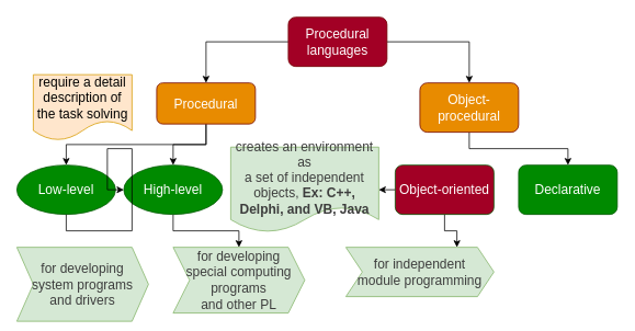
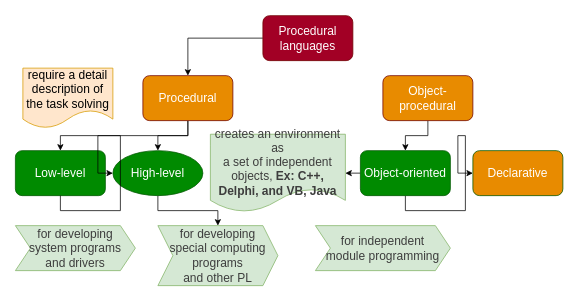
- <mxCell id="3" style="edgeStyle=orthogonalEdgeStyle;rounded=0;orthogonalLoop=1;jettySize=auto;html=1;exitX=1;exitY=0.5;exitDx=0;exitDy=0;entryX=0.5;entryY=0;entryDx=0;entryDy=0;fontFamily=Helvetica;fontSize=16;" edge="1" parent="1" source="4" target="10"><mxGeometry relative="1" as="geometry" /></mxCell>
- <mxCell id="7" value="Procedural" style="rounded=1;whiteSpace=wrap;html=1;fontSize=16;strokeColor=#6F0000;fontColor=#ffffff;fillColor=#E88B00;" vertex="1" parent="1"><mxGeometry x="190" y="100" width="120" height="50" as="geometry" /></mxCell>
+ <mxCell id="7" value="Procedural" style="rounded=1;whiteSpace=wrap;html=1;fontSize=16;strokeColor=#6F0000;fontColor=#ffffff;fillColor=#E88B00;" vertex="1" parent="1"><mxGeometry x="190" y="100" width="120" height="60" as="geometry" /></mxCell>
- <mxCell id="11" value="require a detail description of the task solving" style="shape=document;whiteSpace=wrap;html=1;boundedLbl=1;fontFamily=Helvetica;fontSize=16;strokeColor=#d79b00;fillColor=#ffe6cc;" vertex="1" parent="1"><mxGeometry x="40" y="90" width="120" height="80" as="geometry" /></mxCell>
+ <mxCell id="11" value="require a detail description of the task solving" style="shape=document;whiteSpace=wrap;html=1;boundedLbl=1;fontFamily=Helvetica;fontSize=16;strokeColor=#d79b00;fillColor=#ffe6cc;" vertex="1" parent="1"><mxGeometry x="30" y="90" width="120" height="80" as="geometry" /></mxCell>
+ <mxCell id="8" style="edgeStyle=orthogonalEdgeStyle;rounded=0;orthogonalLoop=1;jettySize=auto;html=1;exitX=0.5;exitY=1;exitDx=0;exitDy=0;entryX=0.5;entryY=0;entryDx=0;entryDy=0;fontFamily=Helvetica;fontSize=16;" edge="1" parent="1" source="10" target="20"><mxGeometry relative="1" as="geometry" /></mxCell>
- <mxCell id="9" style="edgeStyle=orthogonalEdgeStyle;rounded=0;orthogonalLoop=1;jettySize=auto;html=1;exitX=0.5;exitY=1;exitDx=0;exitDy=0;entryX=0.5;entryY=0;entryDx=0;entryDy=0;fontFamily=Helvetica;fontSize=16;" edge="1" parent="1" source="10" target="21"><mxGeometry relative="1" as="geometry" /></mxCell>
- <mxCell id="12" value="Low-level" style="ellipse;whiteSpace=wrap;html=1;fontSize=16;strokeColor=#005700;fontColor=#ffffff;fillColor=#008a00;" vertex="1" parent="1"><mxGeometry x="20" y="200" width="120" height="60" as="geometry" /></mxCell>
+ <mxCell id="12" value="Low-level" style="rounded=1;whiteSpace=wrap;html=1;fontSize=16;strokeColor=#005700;fontColor=#ffffff;fillColor=#008a00;" vertex="1" parent="1"><mxGeometry x="20" y="200" width="120" height="60" as="geometry" /></mxCell>
- <mxCell id="20" value="Object-oriented" style="rounded=1;whiteSpace=wrap;html=1;fontSize=16;strokeColor=#005700;fontColor=#ffffff;fillColor=#a20025;" vertex="1" parent="1"><mxGeometry x="480" y="200" width="120" height="60" as="geometry" /></mxCell>
+ <mxCell id="20" value="Object-oriented" style="rounded=1;whiteSpace=wrap;html=1;fontSize=16;strokeColor=#005700;fontColor=#ffffff;fillColor=#008a00;" vertex="1" parent="1"><mxGeometry x="480" y="200" width="120" height="60" as="geometry" /></mxCell>
- <mxCell id="21" value="Declarative" style="rounded=1;whiteSpace=wrap;html=1;fontSize=16;strokeColor=#005700;fontColor=#ffffff;fillColor=#008a00;" vertex="1" parent="1"><mxGeometry x="630" y="200" width="120" height="60" as="geometry" /></mxCell>
+ <mxCell id="21" value="Declarative" style="rounded=1;whiteSpace=wrap;html=1;fontSize=16;strokeColor=#005700;fontColor=#ffffff;fillColor=#e88b00;" vertex="1" parent="1"><mxGeometry x="630" y="200" width="120" height="60" as="geometry" /></mxCell>
- <mxCell id="19" style="edgeStyle=orthogonalEdgeStyle;rounded=0;orthogonalLoop=1;jettySize=auto;html=1;exitX=0.5;exitY=1;exitDx=0;exitDy=0;entryX=0.75;entryY=0;entryDx=0;entryDy=0;fontFamily=Helvetica;fontSize=16;" edge="1" parent="1" source="20" target="23"><mxGeometry relative="1" as="geometry" /></mxCell>
+ <mxCell id="19" style="edgeStyle=orthogonalEdgeStyle;rounded=0;orthogonalLoop=1;jettySize=auto;html=1;exitX=0.5;exitY=1;exitDx=0;exitDy=0;fontFamily=Helvetica;fontSize=16;" edge="1" parent="1" source="20" target="21"><mxGeometry relative="1" as="geometry" /></mxCell>
- <mxCell id="16" value="&lt;span lang=&quot;EN-US&quot; style=&quot;font-size: 12pt ; line-height: 107% ; font-family: &amp;#34;calibri&amp;#34; , sans-serif ; color: rgb(61 , 61 , 61)&quot;&gt;for developing&lt;br&gt;system programs &lt;br&gt;and drivers&lt;/span&gt;" style="shape=step;perimeter=stepPerimeter;whiteSpace=wrap;html=1;fixedSize=1;fillColor=#d5e8d4;fontFamily=Helvetica;fontSize=16;strokeColor=#82b366;" vertex="1" parent="1"><mxGeometry x="20" y="300" width="160" height="90" as="geometry" /></mxCell>
+ <mxCell id="16" value="&lt;span lang=&quot;EN-US&quot; style=&quot;font-size: 12pt ; line-height: 107% ; font-family: &amp;#34;calibri&amp;#34; , sans-serif ; color: rgb(61 , 61 , 61)&quot;&gt;for developing&lt;br&gt;system programs &lt;br&gt;and drivers&lt;/span&gt;" style="shape=step;perimeter=stepPerimeter;whiteSpace=wrap;html=1;fixedSize=1;fillColor=#d5e8d4;fontFamily=Helvetica;fontSize=16;strokeColor=#82b366;" vertex="1" parent="1"><mxGeometry x="20" y="300" width="160" height="60" as="geometry" /></mxCell>
